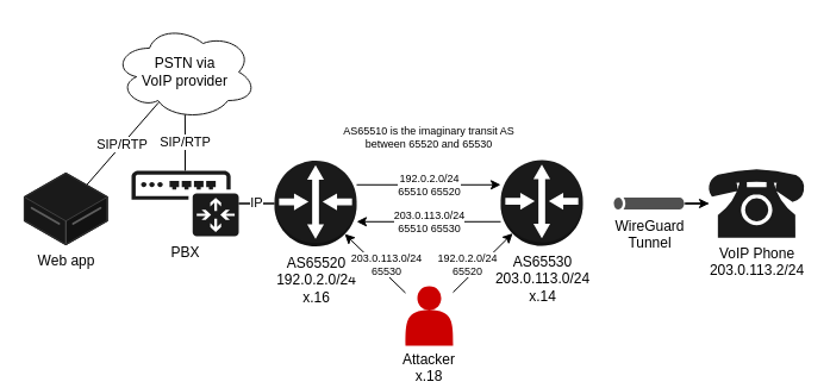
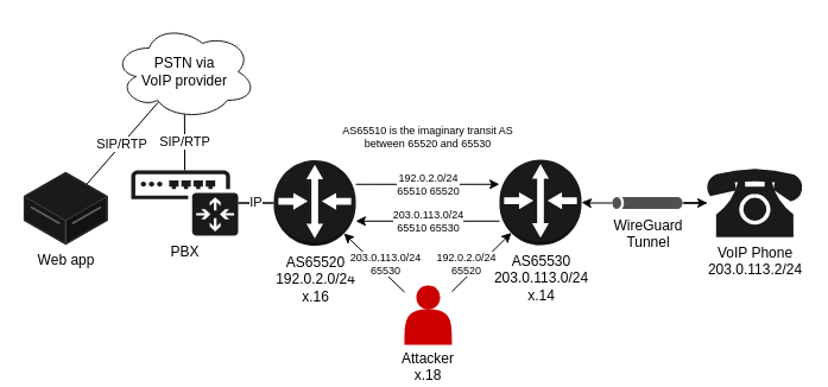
+ <mxCell id="18" style="edgeStyle=orthogonalEdgeStyle;rounded=0;orthogonalLoop=1;jettySize=auto;html=1;" edge="1" parent="1" source="20" target="17"><mxGeometry relative="1" as="geometry" /></mxCell>
